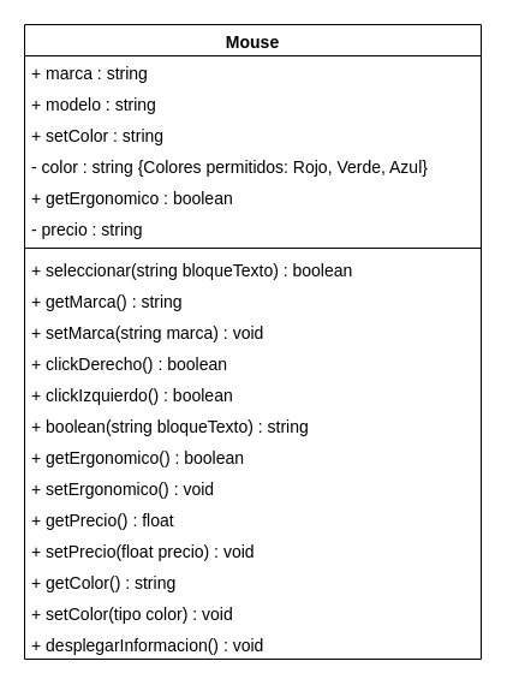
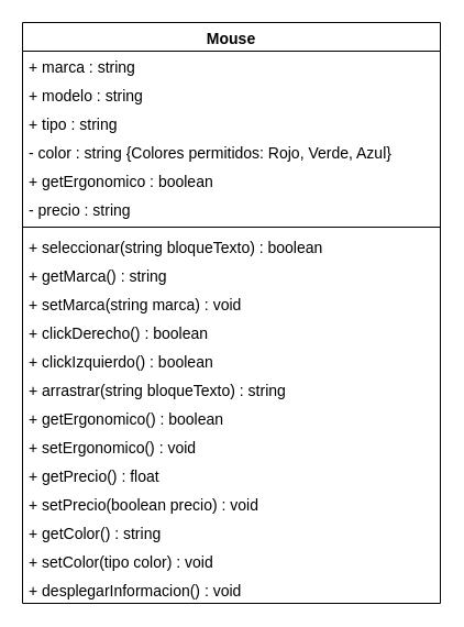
- <mxCell id="5" value="+ setColor : string" style="text;strokeColor=none;fillColor=none;align=left;verticalAlign=top;spacingLeft=4;spacingRight=4;overflow=hidden;rotatable=0;points=[[0,0.5],[1,0.5]];portConstraint=eastwest;fontSize=14;" parent="2" vertex="1"><mxGeometry y="78" width="380" height="26" as="geometry" /></mxCell>
+ <mxCell id="5" value="+ tipo : string" style="text;strokeColor=none;fillColor=none;align=left;verticalAlign=top;spacingLeft=4;spacingRight=4;overflow=hidden;rotatable=0;points=[[0,0.5],[1,0.5]];portConstraint=eastwest;fontSize=14;" parent="2" vertex="1"><mxGeometry y="78" width="380" height="26" as="geometry" /></mxCell>
- <mxCell id="15" value="+ boolean(string bloqueTexto) : string" style="text;strokeColor=none;fillColor=none;align=left;verticalAlign=top;spacingLeft=4;spacingRight=4;overflow=hidden;rotatable=0;points=[[0,0.5],[1,0.5]];portConstraint=eastwest;fontSize=14;" parent="2" vertex="1"><mxGeometry y="320" width="380" height="26" as="geometry" /></mxCell>
+ <mxCell id="15" value="+ arrastrar(string bloqueTexto) : string" style="text;strokeColor=none;fillColor=none;align=left;verticalAlign=top;spacingLeft=4;spacingRight=4;overflow=hidden;rotatable=0;points=[[0,0.5],[1,0.5]];portConstraint=eastwest;fontSize=14;" parent="2" vertex="1"><mxGeometry y="320" width="380" height="26" as="geometry" /></mxCell>
- <mxCell id="19" value="+ setPrecio(float precio) : void" style="text;strokeColor=none;fillColor=none;align=left;verticalAlign=top;spacingLeft=4;spacingRight=4;overflow=hidden;rotatable=0;points=[[0,0.5],[1,0.5]];portConstraint=eastwest;fontSize=14;" parent="2" vertex="1"><mxGeometry y="424" width="380" height="26" as="geometry" /></mxCell>
+ <mxCell id="19" value="+ setPrecio(boolean precio) : void" style="text;strokeColor=none;fillColor=none;align=left;verticalAlign=top;spacingLeft=4;spacingRight=4;overflow=hidden;rotatable=0;points=[[0,0.5],[1,0.5]];portConstraint=eastwest;fontSize=14;" parent="2" vertex="1"><mxGeometry y="424" width="380" height="26" as="geometry" /></mxCell>
